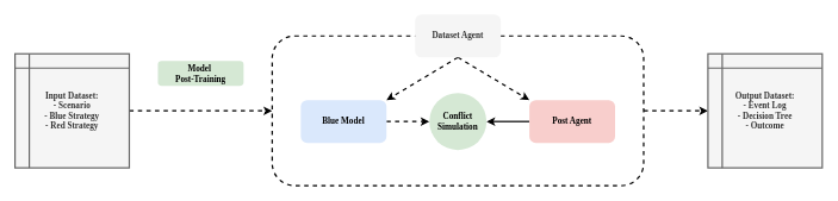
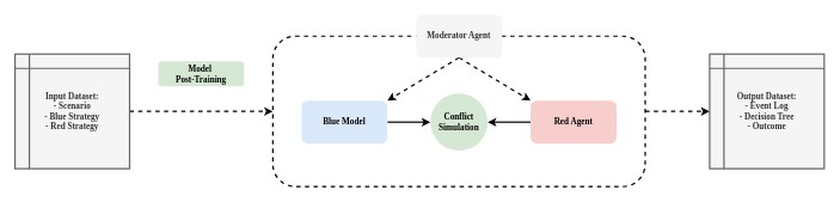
- <mxCell id="6" value="&lt;b&gt;&lt;font face=&quot;Verdana&quot;&gt;Dataset Agent&lt;/font&gt;&lt;/b&gt;" style="rounded=1;whiteSpace=wrap;html=1;fillColor=#f5f5f5;fontColor=#333333;strokeColor=none;" vertex="1" parent="1"><mxGeometry x="580" y="20" width="120" height="60" as="geometry" /></mxCell>
+ <mxCell id="6" value="&lt;b&gt;&lt;font face=&quot;Verdana&quot;&gt;Moderator Agent&lt;/font&gt;&lt;/b&gt;" style="rounded=1;whiteSpace=wrap;html=1;fillColor=#f5f5f5;fontColor=#333333;strokeColor=none;" vertex="1" parent="1"><mxGeometry x="580" y="20" width="120" height="60" as="geometry" /></mxCell>
- <mxCell id="7" style="edgeStyle=orthogonalEdgeStyle;rounded=0;orthogonalLoop=1;jettySize=auto;html=1;strokeWidth=2;dashed=1;" edge="1" parent="1" source="8" target="11"><mxGeometry relative="1" as="geometry" /></mxCell>
+ <mxCell id="7" style="edgeStyle=orthogonalEdgeStyle;rounded=0;orthogonalLoop=1;jettySize=auto;html=1;strokeWidth=2;" edge="1" parent="1" source="8" target="11"><mxGeometry relative="1" as="geometry" /></mxCell>
- <mxCell id="10" value="&lt;b&gt;&lt;font face=&quot;Verdana&quot;&gt;Post Agent&lt;/font&gt;&lt;/b&gt;" style="rounded=1;whiteSpace=wrap;html=1;fillColor=#f8cecc;strokeColor=none;" vertex="1" parent="1"><mxGeometry x="740" y="140" width="120" height="60" as="geometry" /></mxCell>
+ <mxCell id="10" value="&lt;b&gt;&lt;font face=&quot;Verdana&quot;&gt;Red Agent&lt;/font&gt;&lt;/b&gt;" style="rounded=1;whiteSpace=wrap;html=1;fillColor=#f8cecc;strokeColor=none;" vertex="1" parent="1"><mxGeometry x="740" y="140" width="120" height="60" as="geometry" /></mxCell>
